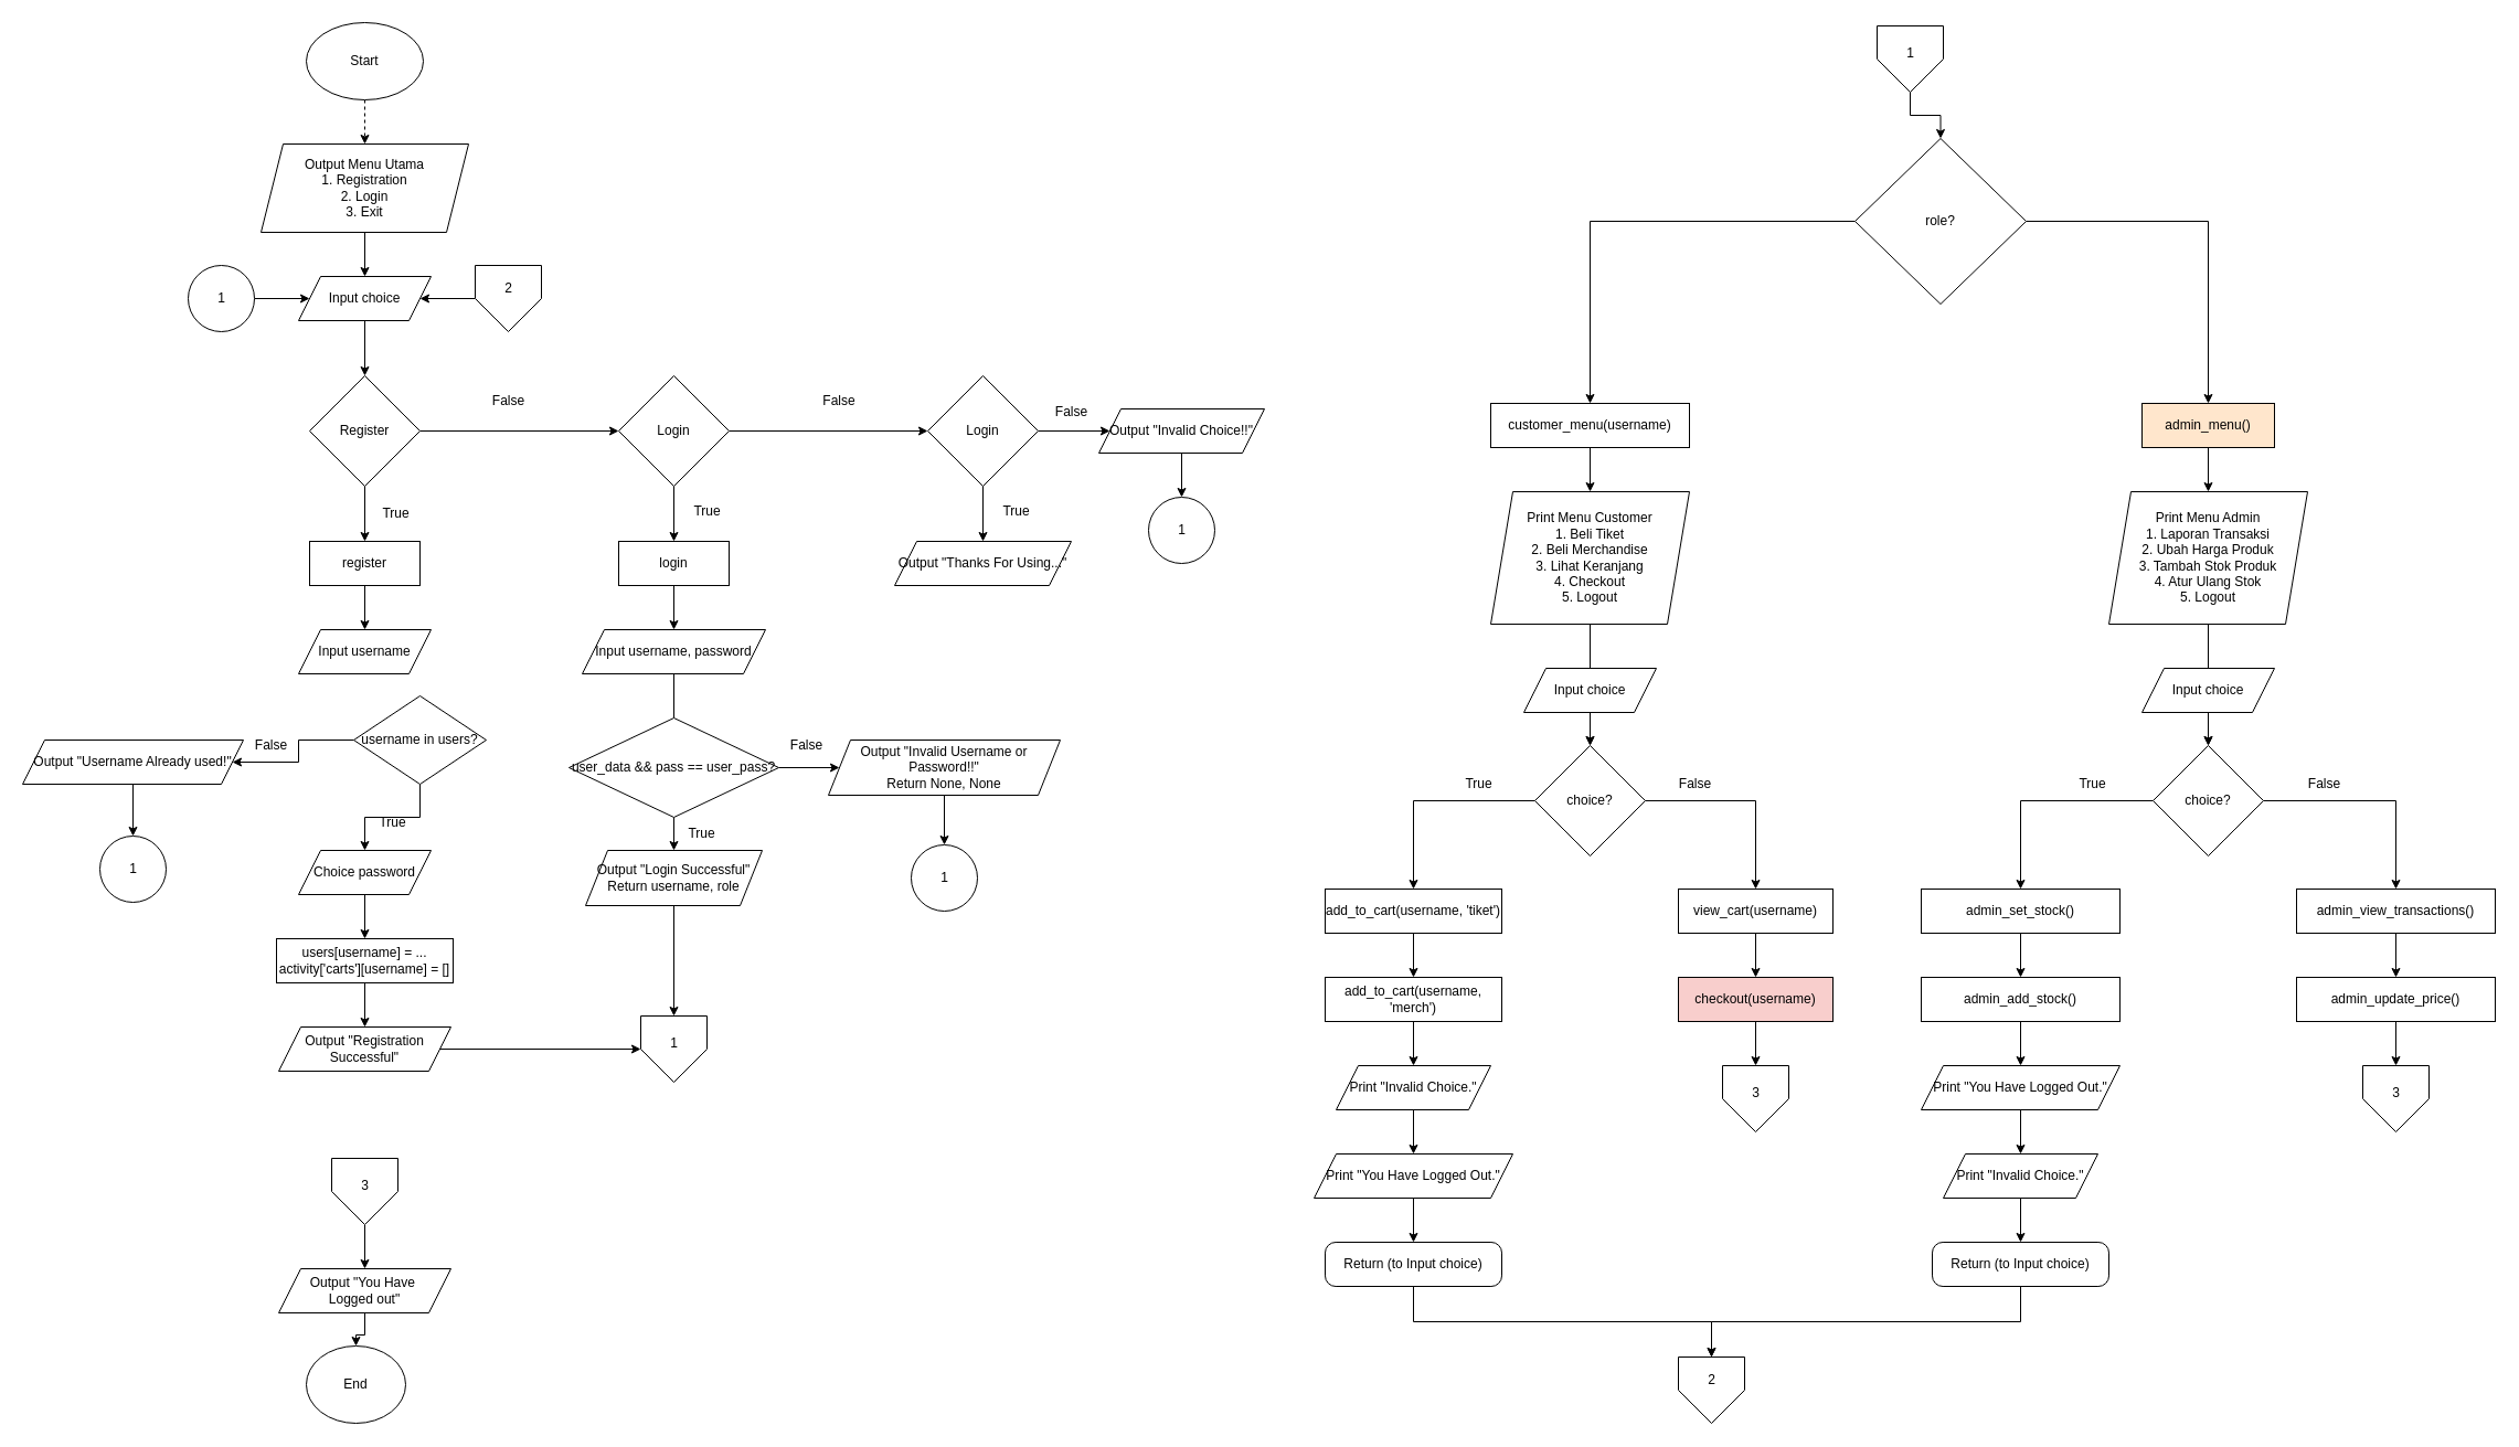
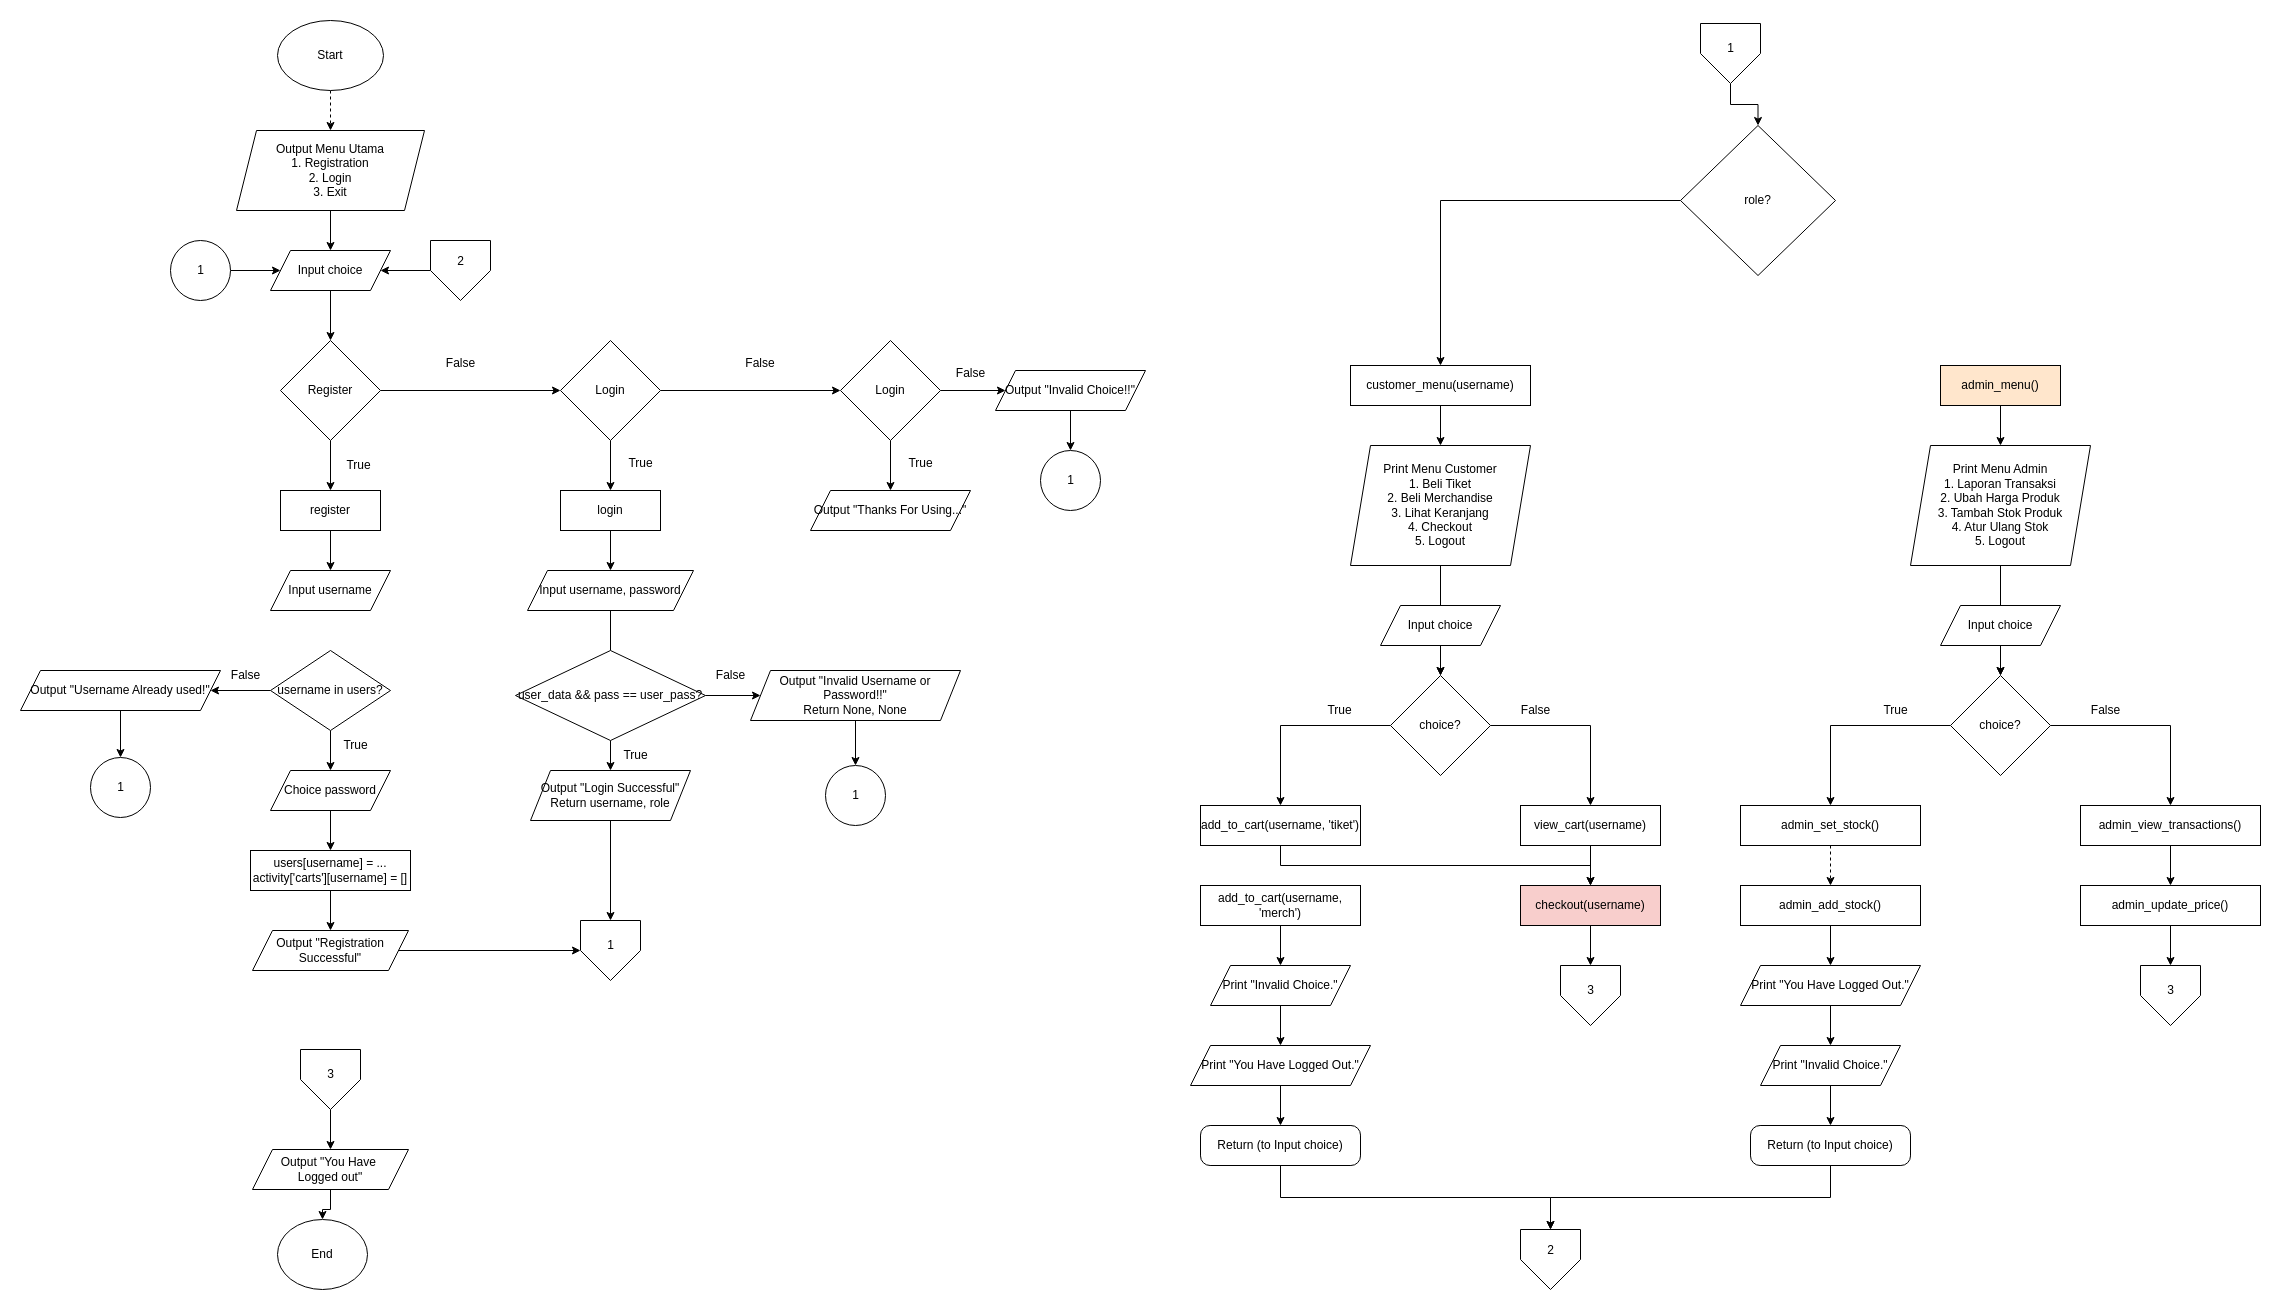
- <mxCell id="3" style="edgeStyle=orthogonalEdgeStyle;rounded=0;orthogonalLoop=1;jettySize=auto;html=1;exitX=1;exitY=0.5;exitDx=0;exitDy=0;" edge="1" parent="1" source="4" target="8"><mxGeometry relative="1" as="geometry" /></mxCell>
- <mxCell id="76" value="username in users?" style="rhombus;whiteSpace=wrap;html=1;fillColor=#ffffff;strokeColor=#000000;" vertex="1" parent="1"><mxGeometry x="320" y="630" width="120" height="80" as="geometry" /></mxCell>
+ <mxCell id="76" value="username in users?" style="rhombus;whiteSpace=wrap;html=1;fillColor=#ffffff;strokeColor=#000000;" vertex="1" parent="1"><mxGeometry x="270" y="650" width="120" height="80" as="geometry" /></mxCell>
- <mxCell id="43" style="edgeStyle=orthogonalEdgeStyle;rounded=0;orthogonalLoop=1;jettySize=auto;html=1;exitX=0.5;exitY=1;exitDx=0;exitDy=0;movable=1;resizable=1;rotatable=1;deletable=1;editable=1;locked=0;connectable=1;" edge="1" parent="1" source="44" target="42"><mxGeometry relative="1" as="geometry" /></mxCell>
+ <mxCell id="43" style="edgeStyle=orthogonalEdgeStyle;rounded=0;orthogonalLoop=1;jettySize=auto;html=1;exitX=0.5;exitY=1;exitDx=0;exitDy=0;movable=1;resizable=1;rotatable=1;deletable=1;editable=1;locked=0;connectable=1;dashed=1;" edge="1" parent="1" source="44" target="42"><mxGeometry relative="1" as="geometry" /></mxCell>
- <mxCell id="16" style="edgeStyle=orthogonalEdgeStyle;rounded=0;orthogonalLoop=1;jettySize=auto;html=1;exitX=0.5;exitY=1;exitDx=0;exitDy=0;movable=1;resizable=1;rotatable=1;deletable=1;editable=1;locked=0;connectable=1;" edge="1" parent="1" source="17" target="19"><mxGeometry relative="1" as="geometry" /></mxCell>
+ <mxCell id="16" style="edgeStyle=orthogonalEdgeStyle;rounded=0;orthogonalLoop=1;jettySize=auto;html=1;exitX=0.5;exitY=1;exitDx=0;exitDy=0;movable=1;resizable=1;rotatable=1;deletable=1;editable=1;locked=0;connectable=1;" edge="1" parent="1" source="17" target="23"><mxGeometry relative="1" as="geometry" /></mxCell>
